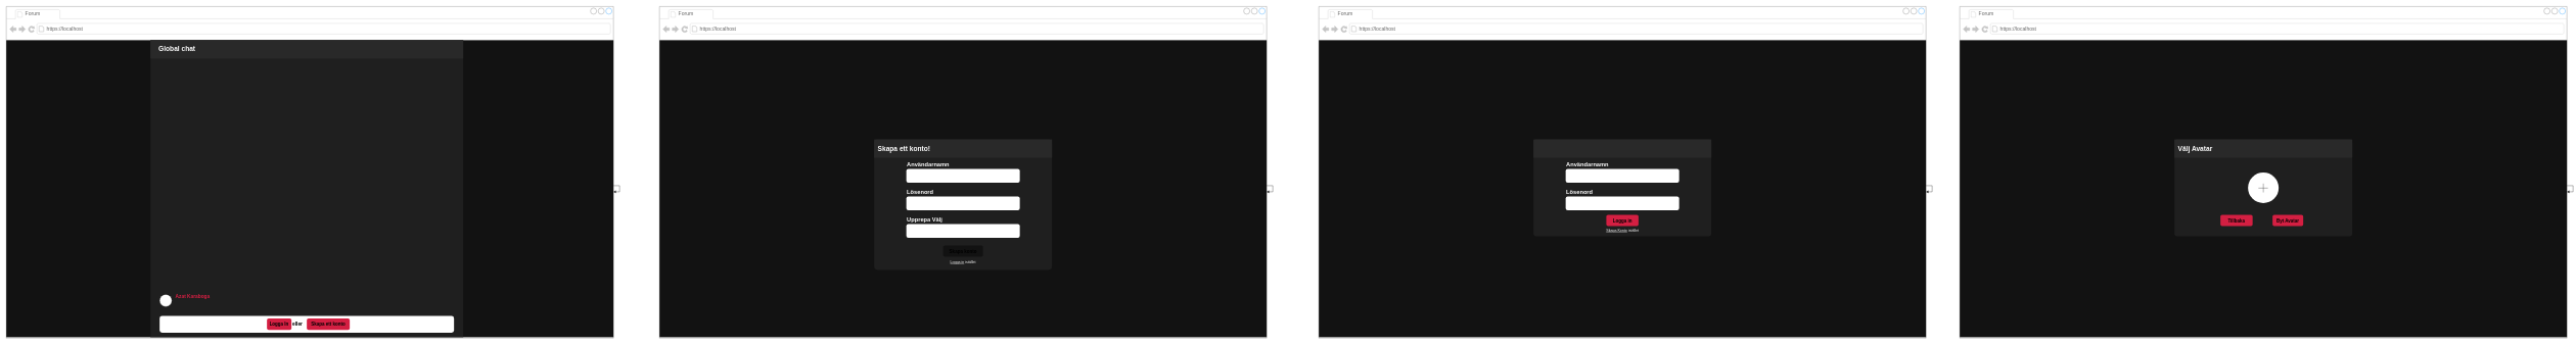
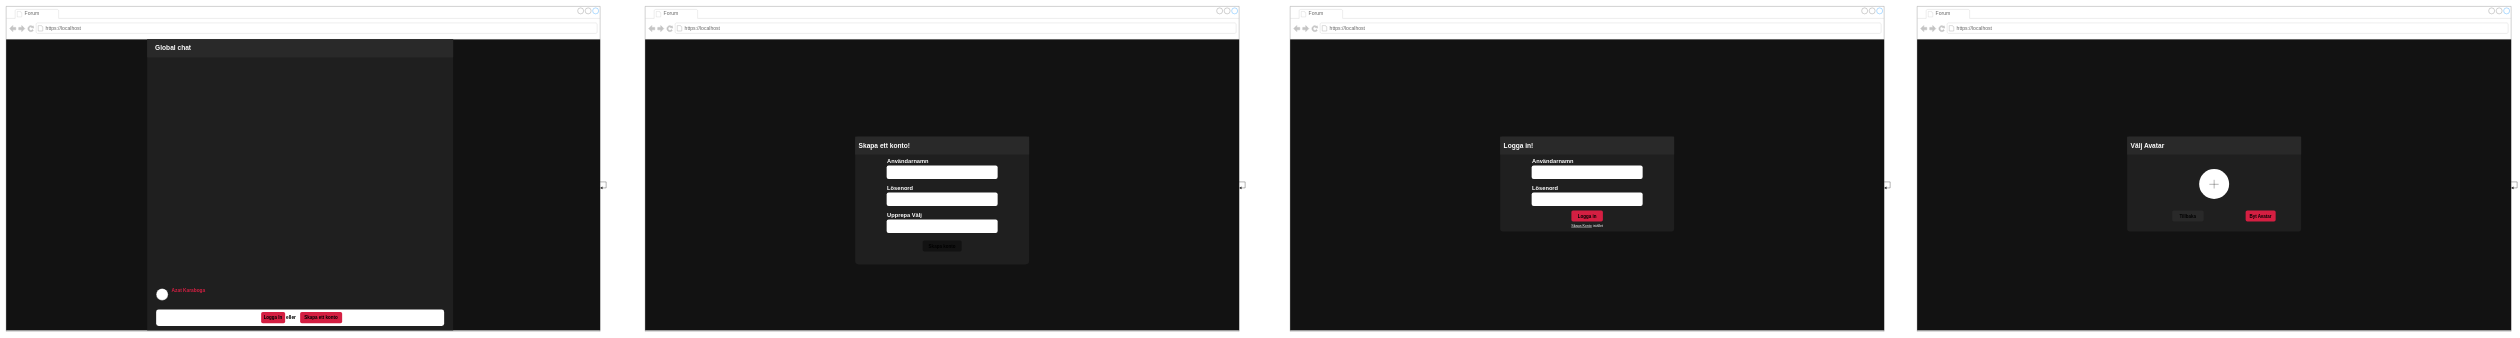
+ <mxCell id="39" value="&lt;font color=&quot;#ffffff&quot;&gt;&lt;span style=&quot;font-size: 22px;&quot;&gt;&lt;b&gt;Logga in!&lt;/b&gt;&lt;/span&gt;&lt;/font&gt;" style="text;html=1;strokeColor=none;fillColor=none;align=left;verticalAlign=middle;whiteSpace=wrap;rounded=0;" vertex="1" parent="32"><mxGeometry x="710" y="444" width="560" height="40" as="geometry" /></mxCell>
- <mxCell id="55" value="&lt;font style=&quot;font-size: 15px;&quot;&gt;&lt;b&gt;Tillbaka&lt;br&gt;&lt;/b&gt;&lt;/font&gt;" style="rounded=1;whiteSpace=wrap;html=1;strokeColor=none;fillColor=#d41f42;" vertex="1" parent="46"><mxGeometry x="850" y="680" width="105" height="37" as="geometry" /></mxCell>
+ <mxCell id="55" value="&lt;font style=&quot;font-size: 15px;&quot;&gt;&lt;b&gt;Tillbaka&lt;br&gt;&lt;/b&gt;&lt;/font&gt;" style="rounded=1;whiteSpace=wrap;html=1;strokeColor=none;fillColor=#292929;" vertex="1" parent="46"><mxGeometry x="850" y="680" width="105" height="37" as="geometry" /></mxCell>
- <mxCell id="54" value="&lt;font style=&quot;font-size: 15px;&quot;&gt;&lt;b&gt;Byt Avatar&lt;br&gt;&lt;/b&gt;&lt;/font&gt;" style="rounded=1;whiteSpace=wrap;html=1;strokeColor=none;fillColor=#d41f42;" vertex="1" parent="46"><mxGeometry x="1020" y="680" width="100" height="37" as="geometry" /></mxCell>
+ <mxCell id="54" value="&lt;font style=&quot;font-size: 15px;&quot;&gt;&lt;b&gt;Byt Avatar&lt;br&gt;&lt;/b&gt;&lt;/font&gt;" style="rounded=1;whiteSpace=wrap;html=1;strokeColor=none;fillColor=#d41f42;" vertex="1" parent="46"><mxGeometry x="1095" y="680" width="100" height="37" as="geometry" /></mxCell>
- <mxCell id="31" value="&lt;font style=&quot;font-size: 12px;&quot; color=&quot;#ffffff&quot;&gt;&lt;u&gt;Logga in&lt;/u&gt; istället&lt;/font&gt;" style="text;html=1;strokeColor=none;fillColor=none;align=center;verticalAlign=middle;whiteSpace=wrap;rounded=0;" vertex="1" parent="16"><mxGeometry x="945" y="820" width="90" height="30" as="geometry" /></mxCell>
